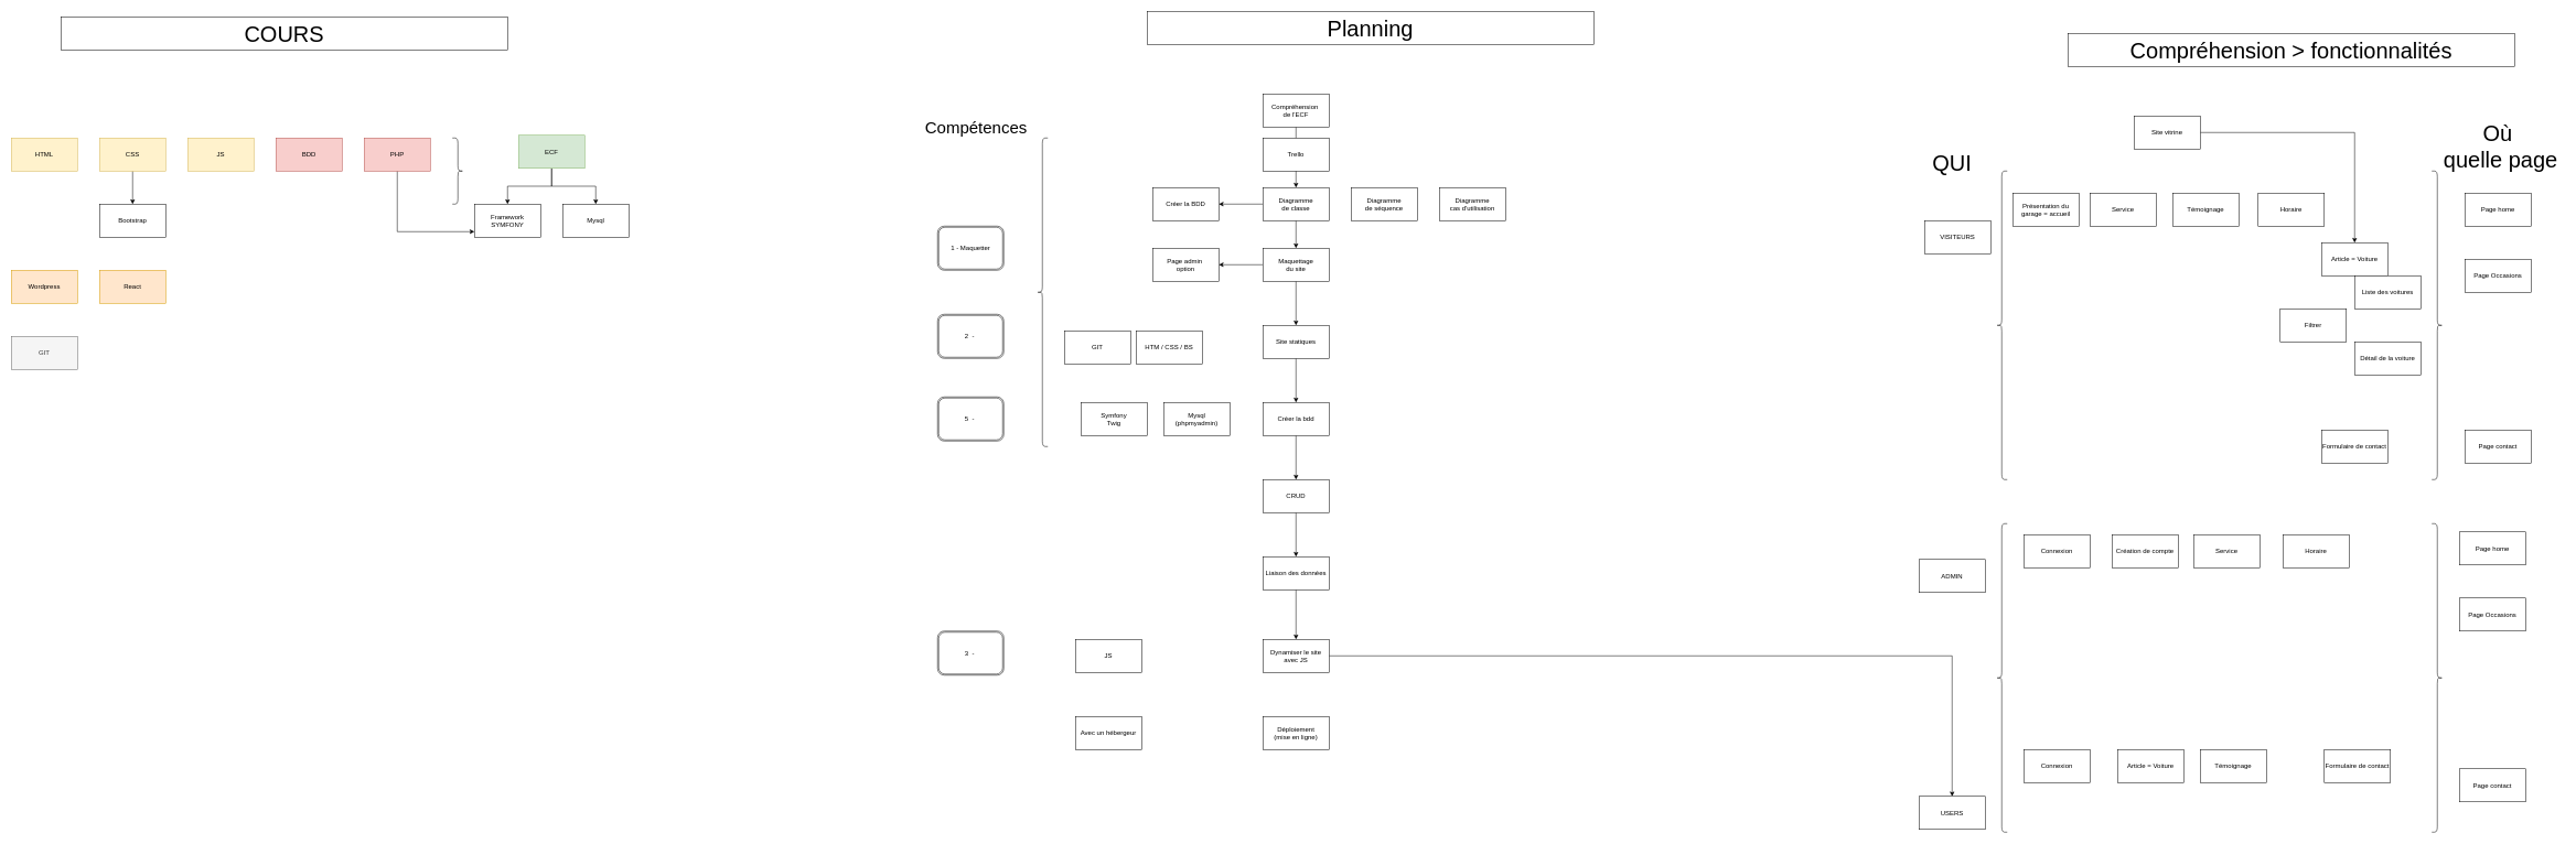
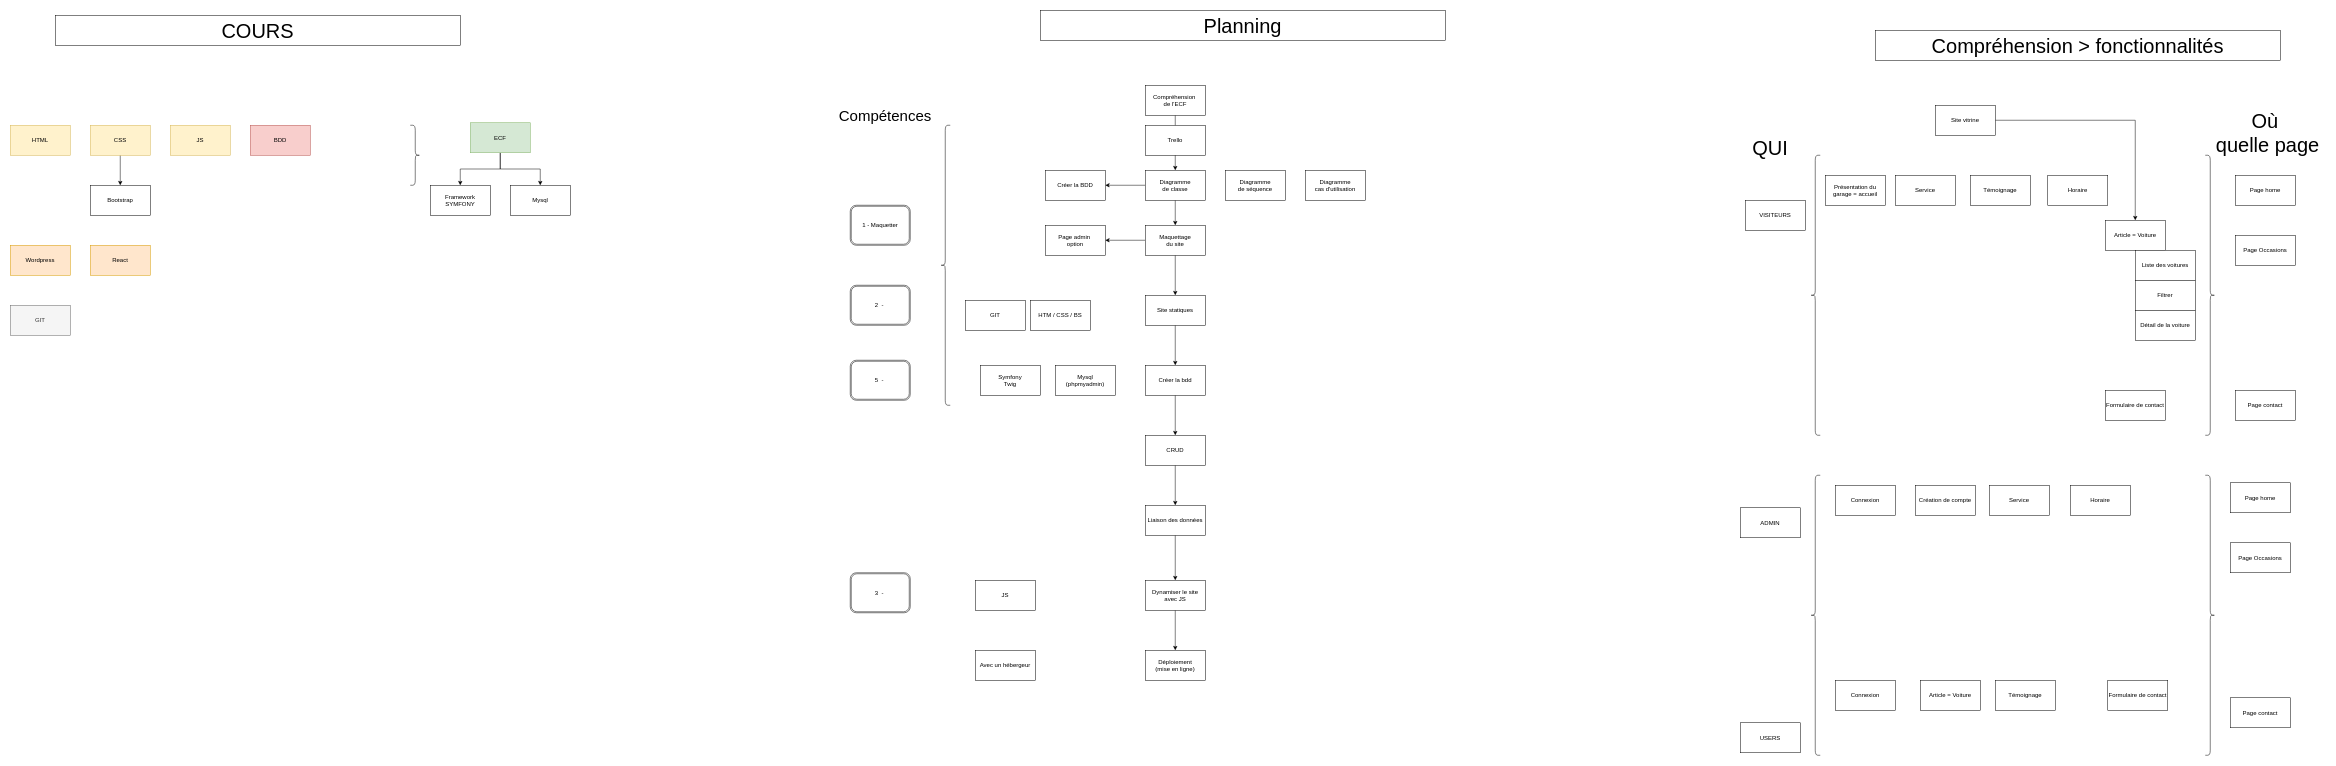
- <mxCell id="9" value="PHP" style="rounded=0;whiteSpace=wrap;html=1;fillColor=#f8cecc;strokeColor=#b85450;" parent="1" vertex="1"><mxGeometry x="660" y="250" width="120" height="60" as="geometry" /></mxCell>
- <mxCell id="8" style="edgeStyle=orthogonalEdgeStyle;rounded=0;orthogonalLoop=1;jettySize=auto;html=1;" parent="1" source="9" target="13" edge="1"><mxGeometry relative="1" as="geometry"><mxPoint x="460" y="590" as="targetPoint" /><Array as="points"><mxPoint x="720" y="420" /></Array></mxGeometry></mxCell>
- <mxCell id="67" value="Filtrer" style="rounded=0;whiteSpace=wrap;html=1;" parent="1" vertex="1"><mxGeometry x="4135" y="560" width="120" height="60" as="geometry" /></mxCell>
+ <mxCell id="67" value="Filtrer" style="rounded=0;whiteSpace=wrap;html=1;" parent="1" vertex="1"><mxGeometry x="4270" y="560" width="120" height="60" as="geometry" /></mxCell>
- <mxCell id="42" value="" style="edgeStyle=orthogonalEdgeStyle;rounded=0;orthogonalLoop=1;jettySize=auto;html=1;" parent="1" source="43" target="81" edge="1"><mxGeometry relative="1" as="geometry" /></mxCell>
+ <mxCell id="42" value="" style="edgeStyle=orthogonalEdgeStyle;rounded=0;orthogonalLoop=1;jettySize=auto;html=1;" parent="1" source="43" target="45" edge="1"><mxGeometry relative="1" as="geometry" /></mxCell>
